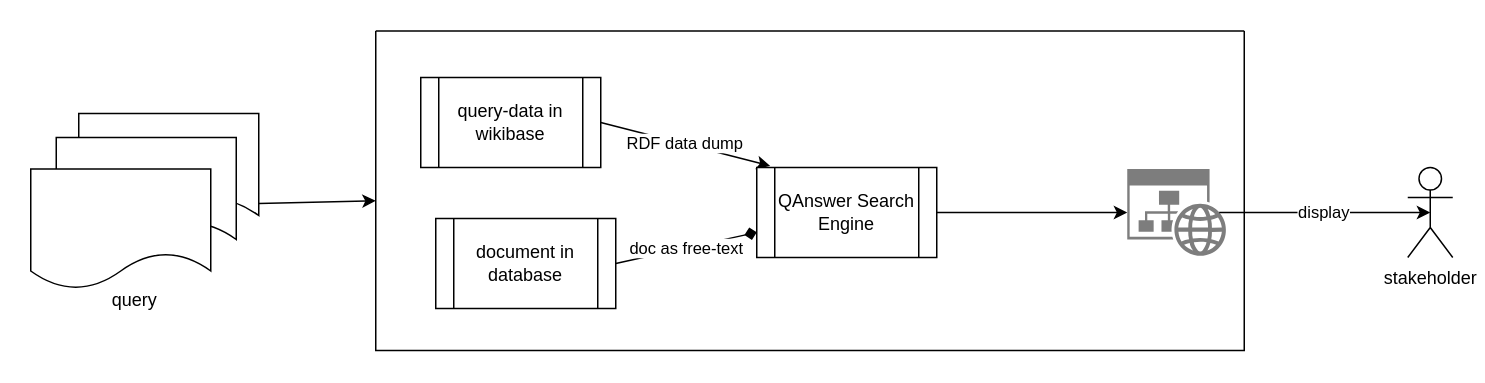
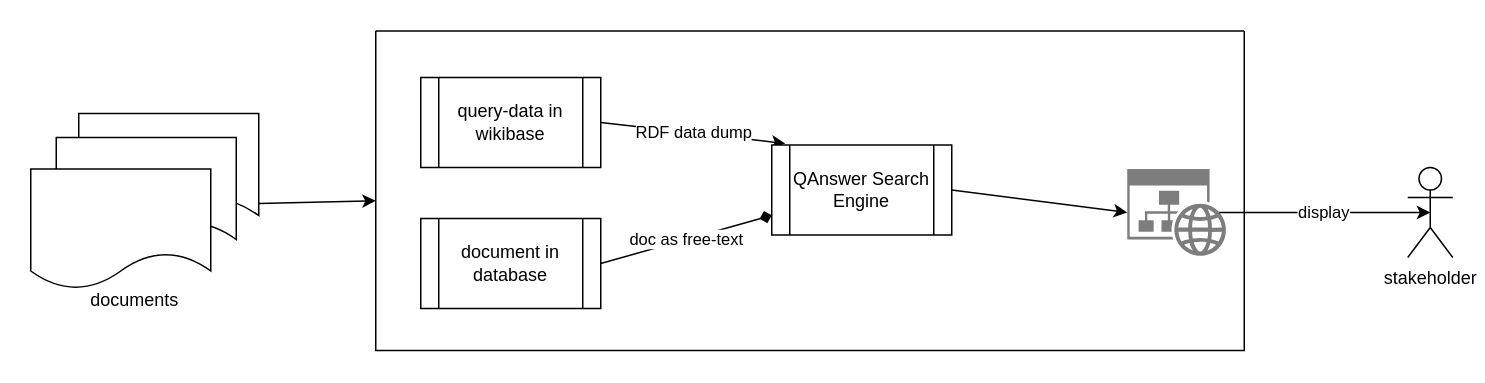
- <mxCell id="8" value="QAnswer Search Engine" style="shape=process;whiteSpace=wrap;html=1;backgroundOutline=1;shadow=0;fillColor=default;gradientColor=none;" vertex="1" parent="2"><mxGeometry x="254" y="91" width="120" height="60" as="geometry" /></mxCell>
+ <mxCell id="8" value="QAnswer Search Engine" style="shape=process;whiteSpace=wrap;html=1;backgroundOutline=1;shadow=0;fillColor=default;gradientColor=none;" vertex="1" parent="2"><mxGeometry x="264" y="76" width="120" height="60" as="geometry" /></mxCell>
- <mxCell id="6" value="document in database" style="shape=process;whiteSpace=wrap;html=1;backgroundOutline=1;shadow=0;fillColor=default;gradientColor=none;" vertex="1" parent="2"><mxGeometry x="40" y="125" width="120" height="60" as="geometry" /></mxCell>
+ <mxCell id="6" value="document in database" style="shape=process;whiteSpace=wrap;html=1;backgroundOutline=1;shadow=0;fillColor=default;gradientColor=none;" vertex="1" parent="2"><mxGeometry x="30" y="125" width="120" height="60" as="geometry" /></mxCell>
- <mxCell id="15" value="&lt;div&gt;query&lt;/div&gt;&lt;div&gt;&lt;br&gt;&lt;/div&gt;" style="text;html=1;align=center;verticalAlign=middle;resizable=0;points=[];autosize=1;strokeColor=none;fillColor=none;" vertex="1" parent="1"><mxGeometry x="50" y="186" width="77" height="41" as="geometry" /></mxCell>
+ <mxCell id="15" value="&lt;div&gt;documents&lt;/div&gt;&lt;div&gt;&lt;br&gt;&lt;/div&gt;" style="text;html=1;align=center;verticalAlign=middle;resizable=0;points=[];autosize=1;strokeColor=none;fillColor=none;" vertex="1" parent="1"><mxGeometry x="50" y="186" width="77" height="41" as="geometry" /></mxCell>
